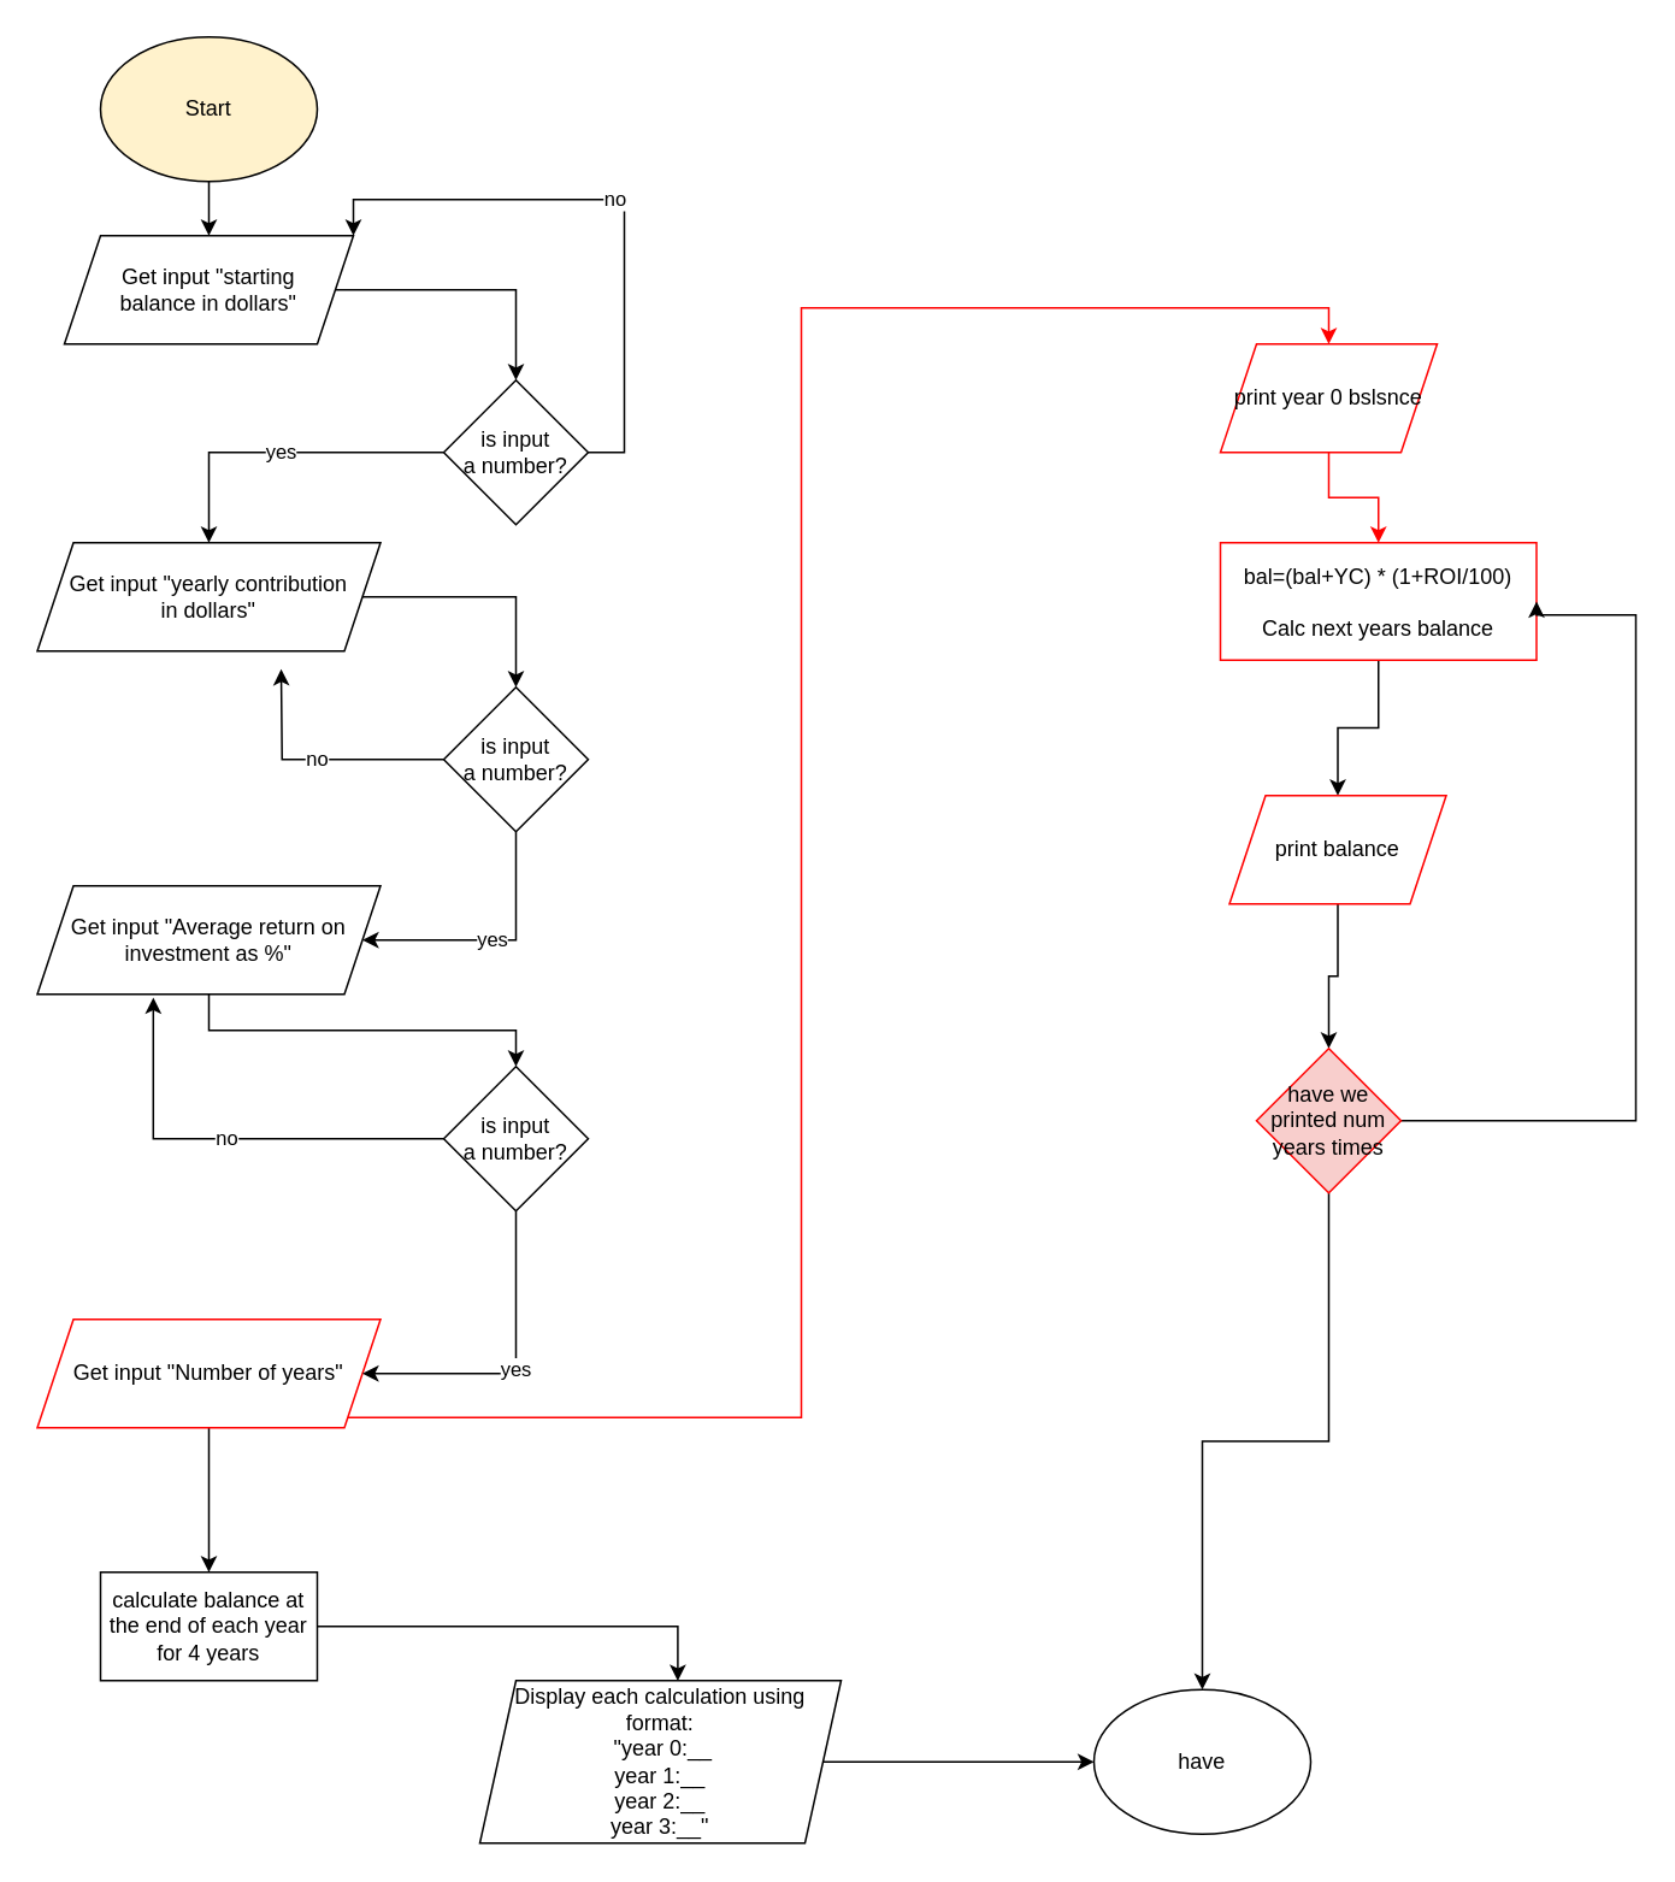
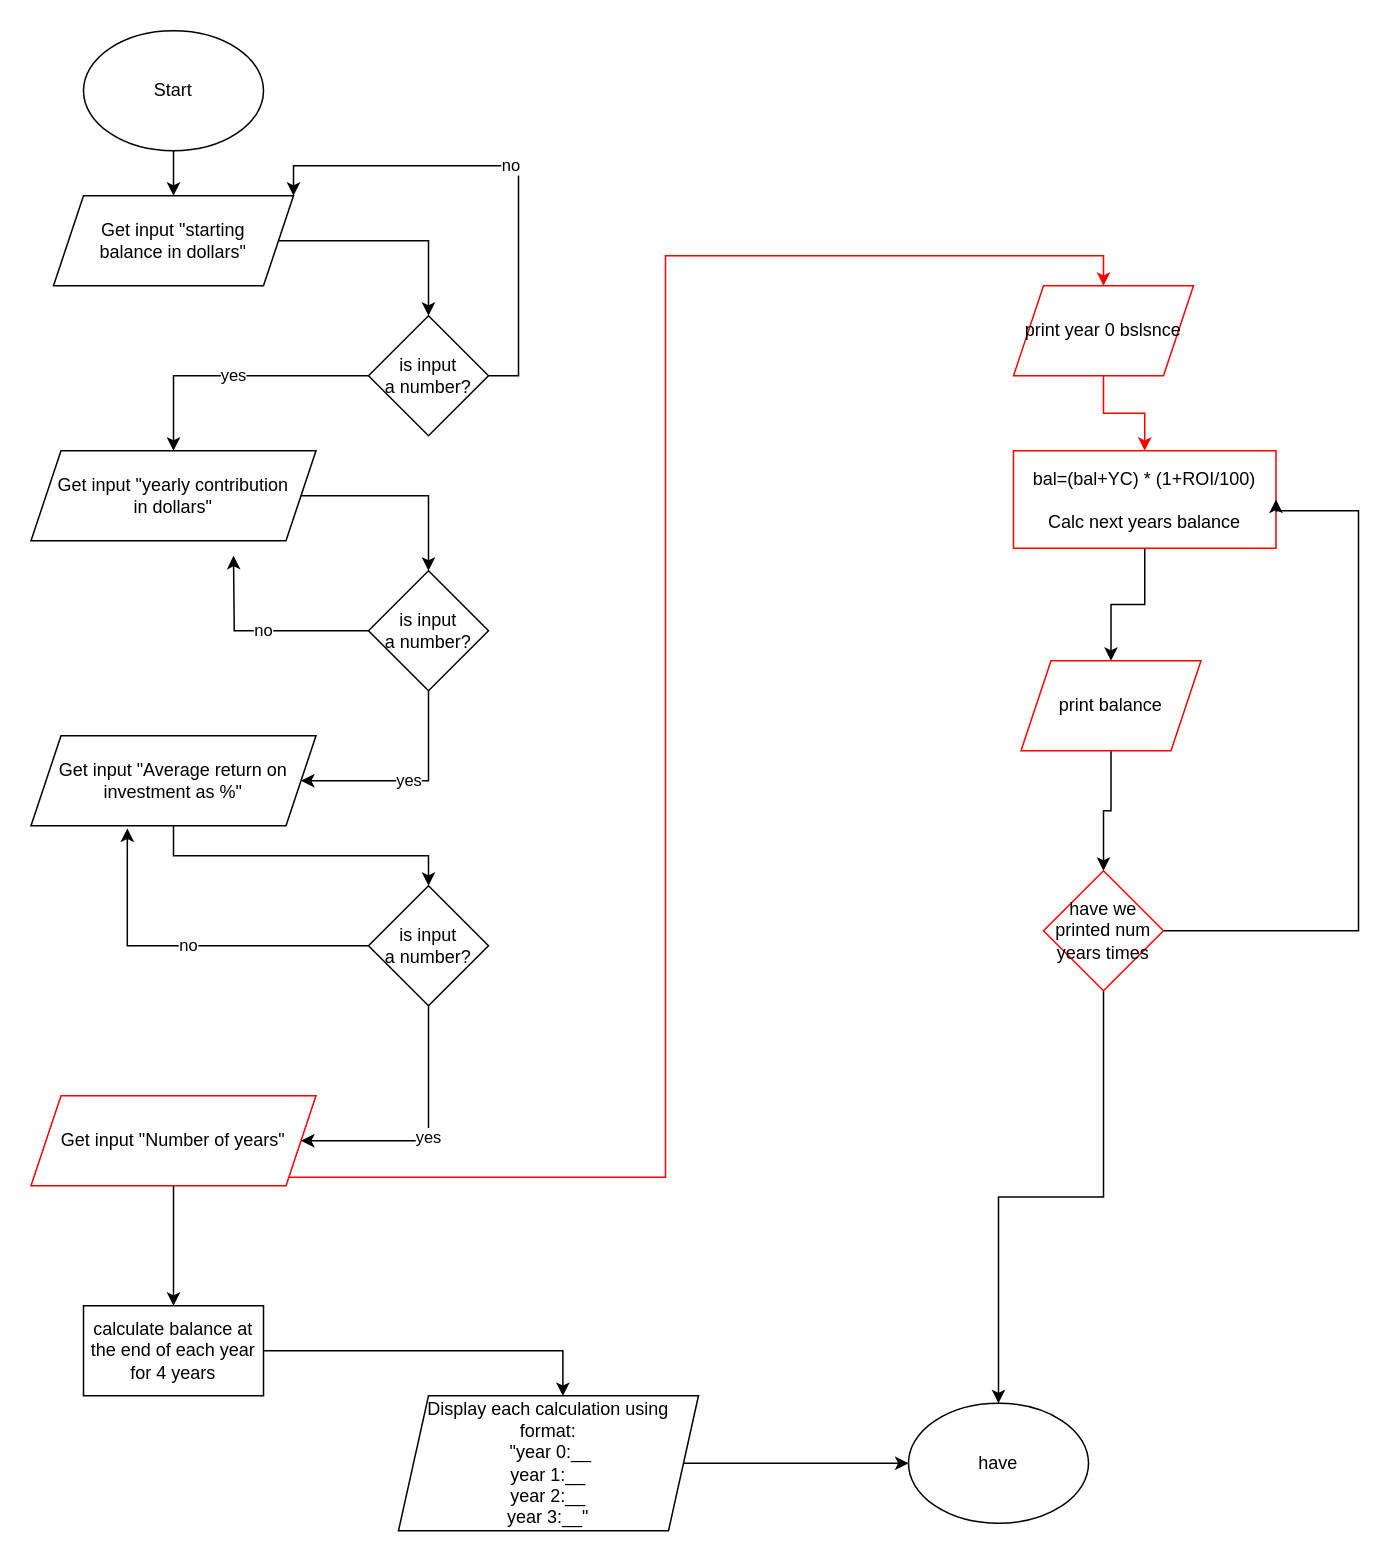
- <mxCell id="3" value="Start" style="ellipse;whiteSpace=wrap;html=1;fillColor=#fff2cc;" parent="1" vertex="1"><mxGeometry x="55" y="20" width="120" height="80" as="geometry" /></mxCell>
+ <mxCell id="3" value="Start" style="ellipse;whiteSpace=wrap;html=1;" parent="1" vertex="1"><mxGeometry x="55" y="20" width="120" height="80" as="geometry" /></mxCell>
- <mxCell id="32" value="have we printed num years times" style="rhombus;whiteSpace=wrap;html=1;strokeColor=#FF0000;fillColor=#f8cecc;" vertex="1" parent="1"><mxGeometry x="695" y="580" width="80" height="80" as="geometry" /></mxCell>
+ <mxCell id="32" value="have we printed num years times" style="rhombus;whiteSpace=wrap;html=1;strokeColor=#FF0000;" vertex="1" parent="1"><mxGeometry x="695" y="580" width="80" height="80" as="geometry" /></mxCell>
